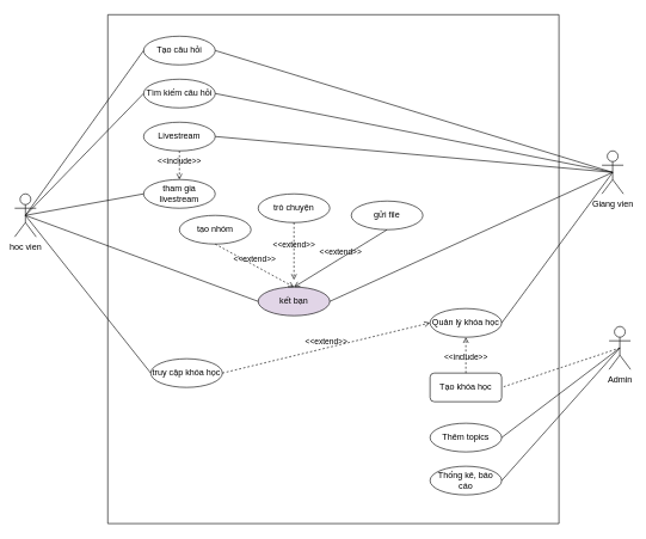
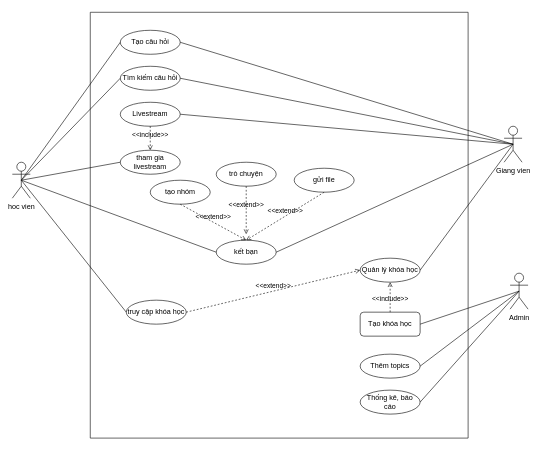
- <mxCell id="20" value="&amp;lt;&amp;lt;extend&amp;gt;&amp;gt;" style="html=1;verticalAlign=bottom;labelBackgroundColor=none;endArrow=open;endFill=0;dashed=0;entryX=0.5;entryY=0;entryDx=0;entryDy=0;exitX=0.5;exitY=1;exitDx=0;exitDy=0;" parent="2" source="17" target="14" edge="1"><mxGeometry width="160" relative="1" as="geometry"><mxPoint x="270" y="300" as="sourcePoint" /><mxPoint x="270" y="345" as="targetPoint" /></mxGeometry></mxCell>
+ <mxCell id="20" value="&amp;lt;&amp;lt;extend&amp;gt;&amp;gt;" style="html=1;verticalAlign=bottom;labelBackgroundColor=none;endArrow=open;endFill=0;dashed=1;entryX=0.5;entryY=0;entryDx=0;entryDy=0;exitX=0.5;exitY=1;exitDx=0;exitDy=0;" parent="2" source="17" target="14" edge="1"><mxGeometry width="160" relative="1" as="geometry"><mxPoint x="270" y="300" as="sourcePoint" /><mxPoint x="270" y="345" as="targetPoint" /></mxGeometry></mxCell>
- <mxCell id="14" value="kết bạn" style="ellipse;whiteSpace=wrap;html=1;fillColor=#e1d5e7;" parent="2" vertex="1"><mxGeometry x="210" y="380" width="100" height="40" as="geometry" /></mxCell>
+ <mxCell id="14" value="kết bạn" style="ellipse;whiteSpace=wrap;html=1;" parent="2" vertex="1"><mxGeometry x="210" y="380" width="100" height="40" as="geometry" /></mxCell>
- <mxCell id="30" value="" style="endArrow=none;html=1;entryX=1;entryY=0.5;entryDx=0;entryDy=0;exitX=0.5;exitY=0.5;exitDx=0;exitDy=0;exitPerimeter=0;dashed=1;" parent="1" source="22" target="6" edge="1"><mxGeometry width="50" height="50" relative="1" as="geometry"><mxPoint x="730" y="340" as="sourcePoint" /><mxPoint x="875" y="260" as="targetPoint" /></mxGeometry></mxCell>
+ <mxCell id="30" value="" style="endArrow=none;html=1;entryX=1;entryY=0.5;entryDx=0;entryDy=0;exitX=0.5;exitY=0.5;exitDx=0;exitDy=0;exitPerimeter=0;" parent="1" source="22" target="6" edge="1"><mxGeometry width="50" height="50" relative="1" as="geometry"><mxPoint x="730" y="340" as="sourcePoint" /><mxPoint x="875" y="260" as="targetPoint" /></mxGeometry></mxCell>
